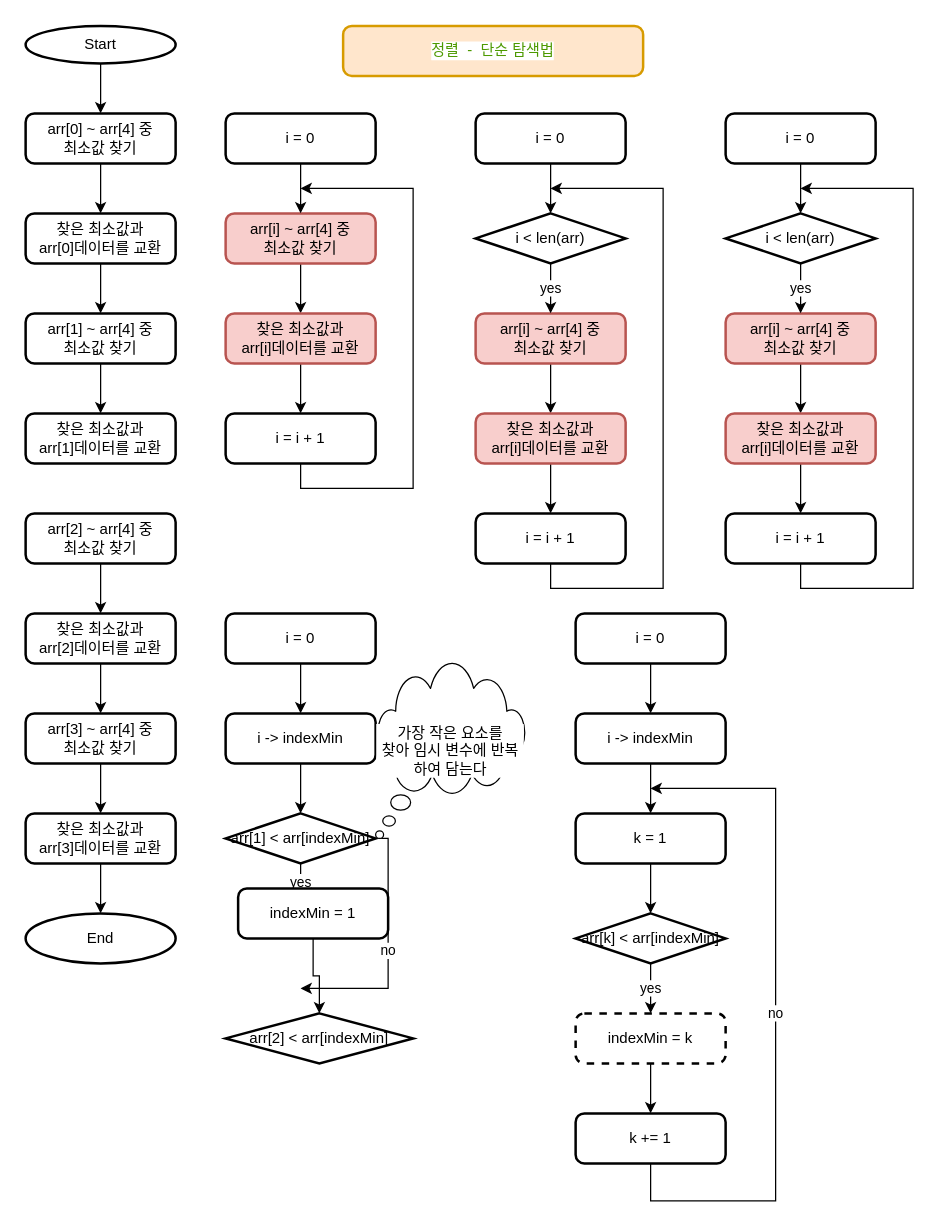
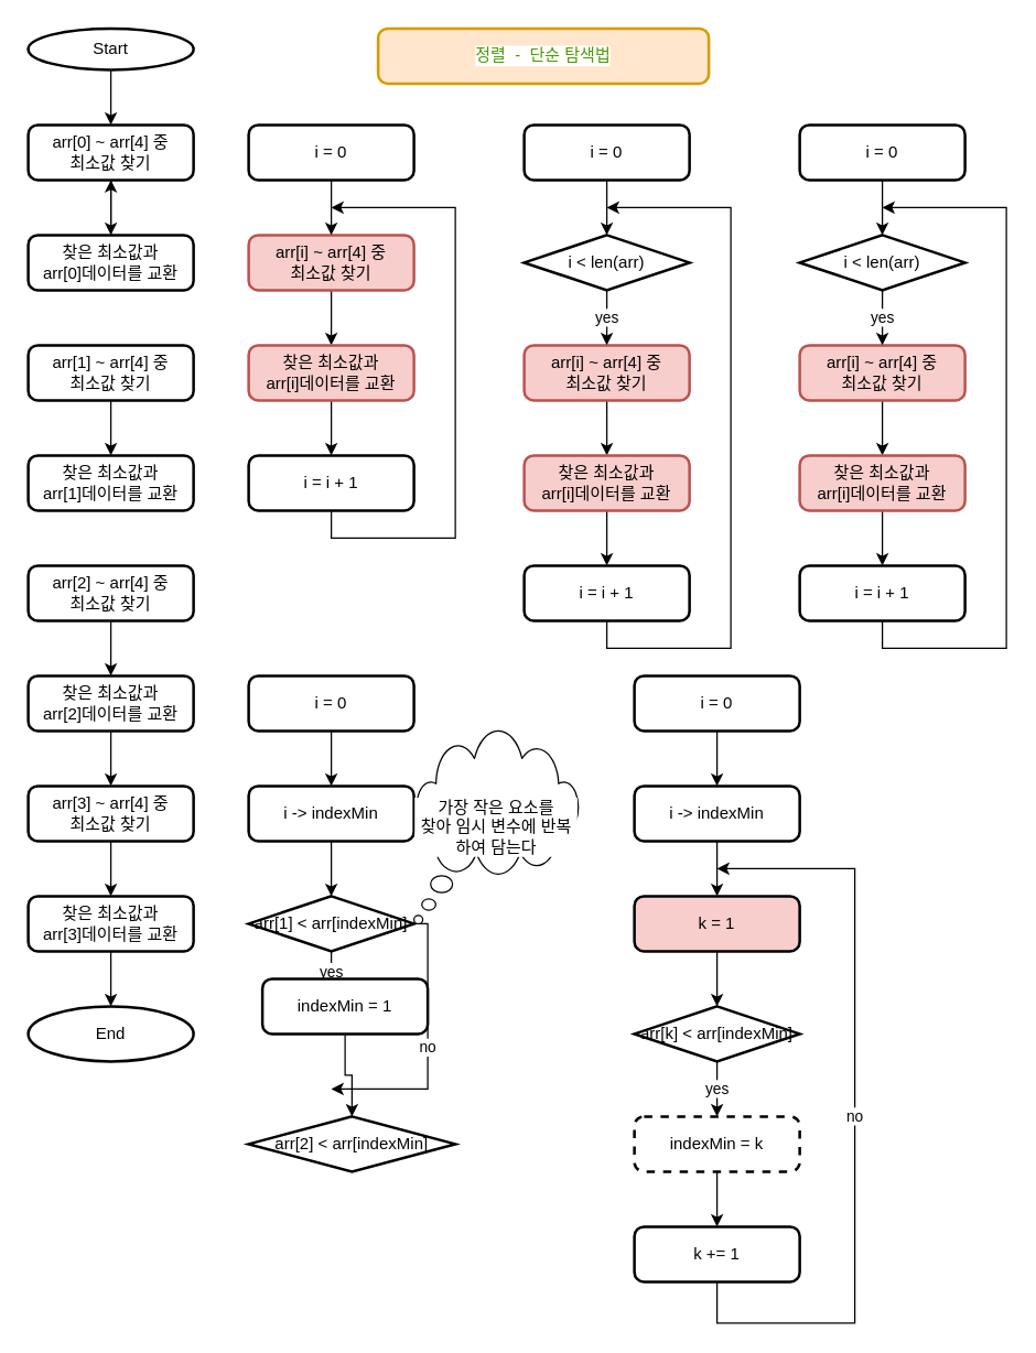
- <mxCell id="7" value="" style="edgeStyle=orthogonalEdgeStyle;rounded=0;orthogonalLoop=1;jettySize=auto;html=1;" parent="1" source="8" target="10" edge="1"><mxGeometry relative="1" as="geometry" /></mxCell>
+ <mxCell id="7" value="" style="edgeStyle=orthogonalEdgeStyle;rounded=0;orthogonalLoop=1;jettySize=auto;html=1;" parent="1" source="8" target="6" edge="1"><mxGeometry relative="1" as="geometry" /></mxCell>
- <mxCell id="69" value="k = 1" style="rounded=1;whiteSpace=wrap;html=1;absoluteArcSize=1;arcSize=14;strokeWidth=2;" parent="1" vertex="1"><mxGeometry x="460" y="650" width="120" height="40" as="geometry" /></mxCell>
+ <mxCell id="69" value="k = 1" style="rounded=1;whiteSpace=wrap;html=1;absoluteArcSize=1;arcSize=14;strokeWidth=2;fillColor=#f8cecc;" parent="1" vertex="1"><mxGeometry x="460" y="650" width="120" height="40" as="geometry" /></mxCell>
